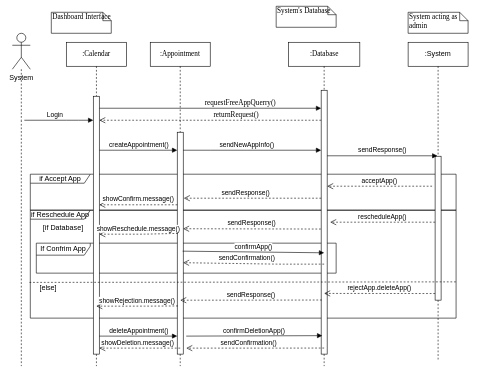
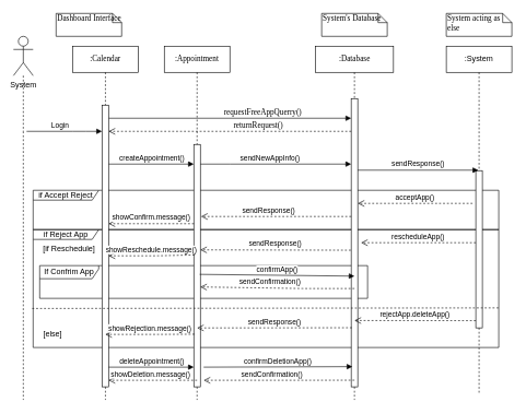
- <mxCell id="12" value="System's Database" style="shape=note;whiteSpace=wrap;html=1;size=14;verticalAlign=top;align=left;spacingTop=-6;rounded=0;shadow=0;comic=0;labelBackgroundColor=none;strokeWidth=1;fontFamily=Verdana;fontSize=12" parent="1" vertex="1"><mxGeometry x="460" y="10" width="100" height="35" as="geometry" /></mxCell>
+ <mxCell id="12" value="System's Database" style="shape=note;whiteSpace=wrap;html=1;size=14;verticalAlign=top;align=left;spacingTop=-6;rounded=0;shadow=0;comic=0;labelBackgroundColor=none;strokeWidth=1;fontFamily=Verdana;fontSize=12" parent="1" vertex="1"><mxGeometry x="490" y="20" width="100" height="35" as="geometry" /></mxCell>
- <mxCell id="24" value="System acting as admin" style="shape=note;whiteSpace=wrap;html=1;size=14;verticalAlign=top;align=left;spacingTop=-6;rounded=0;shadow=0;comic=0;labelBackgroundColor=none;strokeWidth=1;fontFamily=Verdana;fontSize=12" vertex="1" parent="1"><mxGeometry x="680" y="20" width="100" height="35" as="geometry" /></mxCell>
+ <mxCell id="24" value="System acting as else" style="shape=note;whiteSpace=wrap;html=1;size=14;verticalAlign=top;align=left;spacingTop=-6;rounded=0;shadow=0;comic=0;labelBackgroundColor=none;strokeWidth=1;fontFamily=Verdana;fontSize=12" vertex="1" parent="1"><mxGeometry x="680" y="20" width="100" height="35" as="geometry" /></mxCell>
- <mxCell id="4" value="if Accept App" style="shape=umlFrame;whiteSpace=wrap;html=1;rounded=0;shadow=0;glass=0;comic=0;width=100;height=15;" vertex="1" parent="1"><mxGeometry x="50" y="290" width="710" height="60" as="geometry" /></mxCell>
+ <mxCell id="4" value="if Accept Reject" style="shape=umlFrame;whiteSpace=wrap;html=1;rounded=0;shadow=0;glass=0;comic=0;width=100;height=15;" vertex="1" parent="1"><mxGeometry x="50" y="290" width="710" height="60" as="geometry" /></mxCell>
- <mxCell id="3" value="if Reschedule App" style="shape=umlFrame;whiteSpace=wrap;html=1;rounded=0;shadow=0;glass=0;comic=0;width=100;height=15;" vertex="1" parent="1"><mxGeometry x="50" y="350" width="710" height="180" as="geometry" /></mxCell>
+ <mxCell id="3" value="if Reject App" style="shape=umlFrame;whiteSpace=wrap;html=1;rounded=0;shadow=0;glass=0;comic=0;width=100;height=15;" vertex="1" parent="1"><mxGeometry x="50" y="350" width="710" height="180" as="geometry" /></mxCell>
- <mxCell id="33" value="[if Database]" style="text;html=1;strokeColor=none;fillColor=none;align=center;verticalAlign=middle;whiteSpace=wrap;rounded=0;shadow=0;glass=0;comic=0;" vertex="1" parent="1"><mxGeometry x="60" y="370" width="90" height="20" as="geometry" /></mxCell>
+ <mxCell id="33" value="[if Reschedule]" style="text;html=1;strokeColor=none;fillColor=none;align=center;verticalAlign=middle;whiteSpace=wrap;rounded=0;shadow=0;glass=0;comic=0;" vertex="1" parent="1"><mxGeometry x="60" y="370" width="90" height="20" as="geometry" /></mxCell>
- <mxCell id="36" value="[else]" style="text;html=1;strokeColor=none;fillColor=none;align=center;verticalAlign=middle;whiteSpace=wrap;rounded=0;shadow=0;glass=0;comic=0;" vertex="1" parent="1"><mxGeometry x="60" y="470" width="40" height="20" as="geometry" /></mxCell>
+ <mxCell id="36" value="[else]" style="text;html=1;strokeColor=none;fillColor=none;align=center;verticalAlign=middle;whiteSpace=wrap;rounded=0;shadow=0;glass=0;comic=0;" vertex="1" parent="1"><mxGeometry x="60" y="500" width="40" height="20" as="geometry" /></mxCell>
